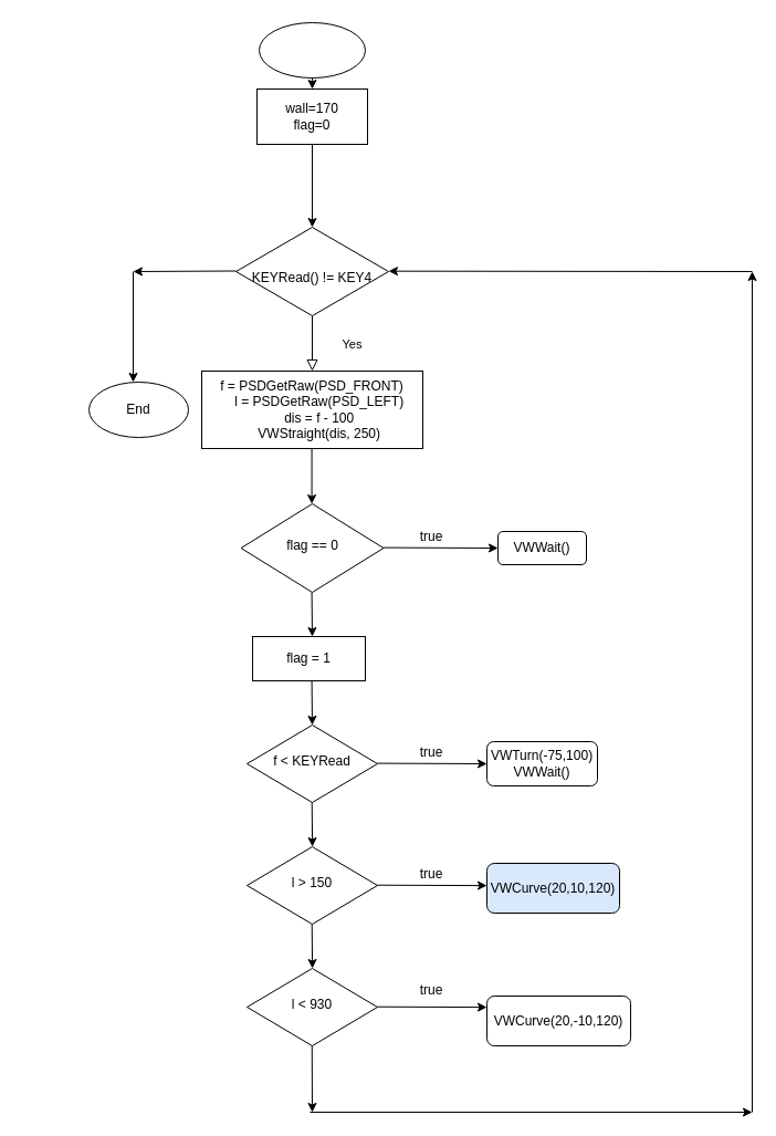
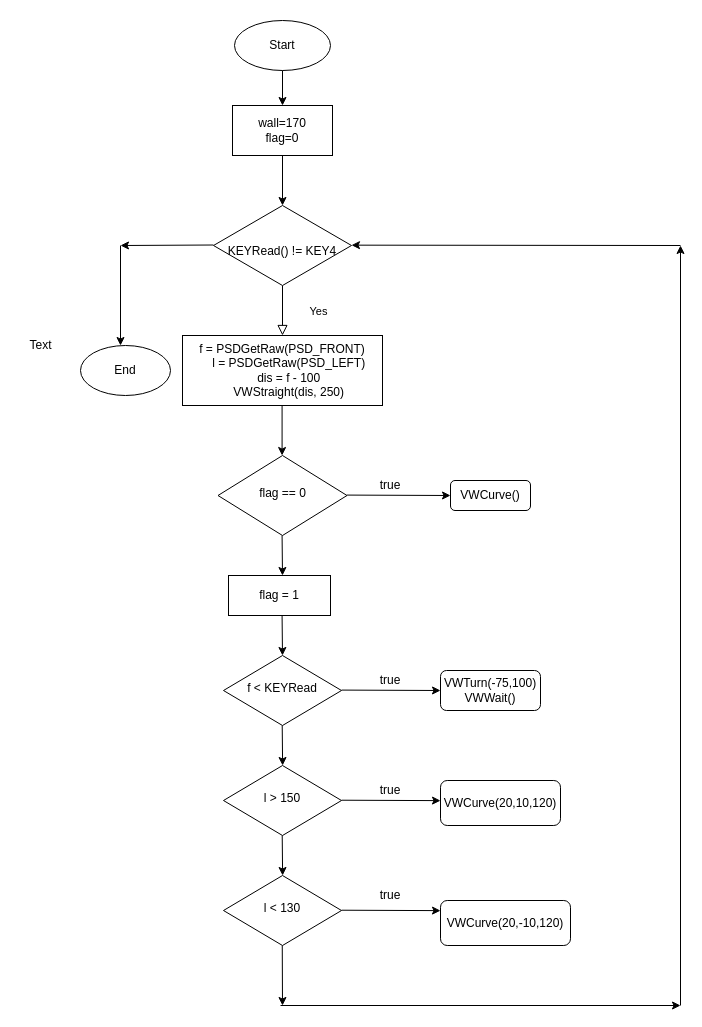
+ <mxCell id="5" value="Start" style="text;html=1;strokeColor=none;fillColor=none;align=center;verticalAlign=middle;whiteSpace=wrap;rounded=0;" vertex="1" parent="1"><mxGeometry x="262" y="35" width="40" height="20" as="geometry" /></mxCell>
- <mxCell id="6" value="&lt;span&gt;wall=170&lt;/span&gt;&lt;br&gt;&lt;span&gt;flag=0&lt;/span&gt;" style="rounded=0;whiteSpace=wrap;html=1;" vertex="1" parent="1"><mxGeometry x="232" y="80" width="100" height="50" as="geometry" /></mxCell>
+ <mxCell id="6" value="&lt;span&gt;wall=170&lt;/span&gt;&lt;br&gt;&lt;span&gt;flag=0&lt;/span&gt;" style="rounded=0;whiteSpace=wrap;html=1;" vertex="1" parent="1"><mxGeometry x="232" y="105" width="100" height="50" as="geometry" /></mxCell>
+ <mxCell id="32" value="Text" style="text;html=1;align=center;verticalAlign=middle;resizable=0;points=[];autosize=1;strokeColor=none;" vertex="1" parent="1"><mxGeometry x="20" y="335" width="40" height="20" as="geometry" /></mxCell>
- <mxCell id="13" value="VWWait()" style="rounded=1;whiteSpace=wrap;html=1;" vertex="1" parent="1"><mxGeometry x="450" y="480" width="80" height="30" as="geometry" /></mxCell>
+ <mxCell id="13" value="VWCurve()" style="rounded=1;whiteSpace=wrap;html=1;" vertex="1" parent="1"><mxGeometry x="450" y="480" width="80" height="30" as="geometry" /></mxCell>
- <mxCell id="21" value="VWCurve(20,10,120)" style="rounded=1;whiteSpace=wrap;html=1;fillColor=#dae8fc;" vertex="1" parent="1"><mxGeometry x="440" y="780" width="120" height="45" as="geometry" /></mxCell>
+ <mxCell id="21" value="VWCurve(20,10,120)" style="rounded=1;whiteSpace=wrap;html=1;" vertex="1" parent="1"><mxGeometry x="440" y="780" width="120" height="45" as="geometry" /></mxCell>
- <mxCell id="22" value="l &amp;lt; 930" style="rhombus;whiteSpace=wrap;html=1;shadow=0;fontFamily=Helvetica;fontSize=12;align=center;strokeWidth=1;spacing=6;spacingTop=-4;" vertex="1" parent="1"><mxGeometry x="223" y="875" width="118" height="70" as="geometry" /></mxCell>
+ <mxCell id="22" value="l &amp;lt; 130" style="rhombus;whiteSpace=wrap;html=1;shadow=0;fontFamily=Helvetica;fontSize=12;align=center;strokeWidth=1;spacing=6;spacingTop=-4;" vertex="1" parent="1"><mxGeometry x="223" y="875" width="118" height="70" as="geometry" /></mxCell>
